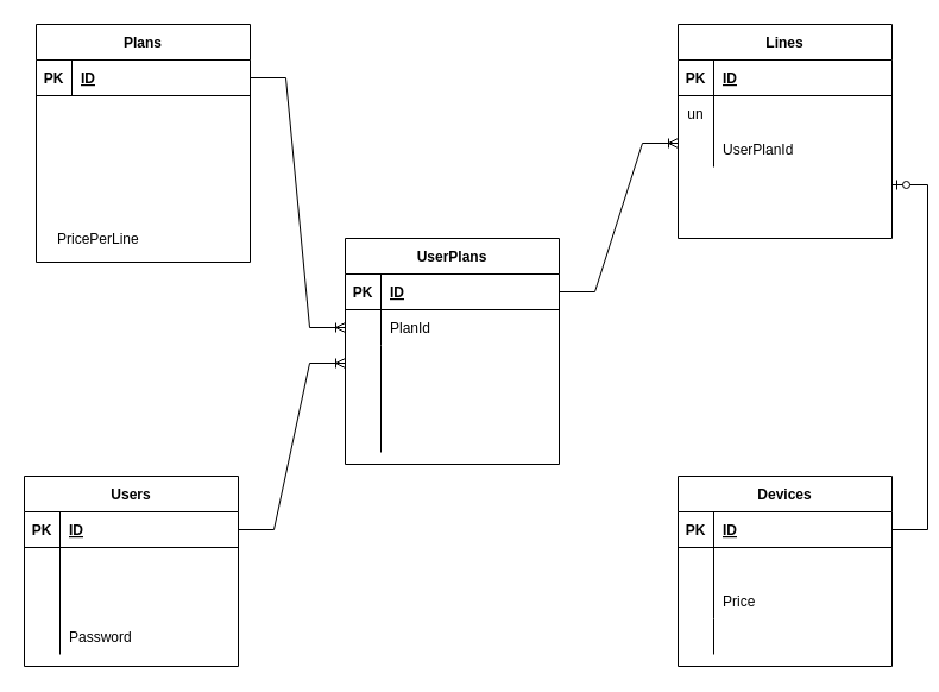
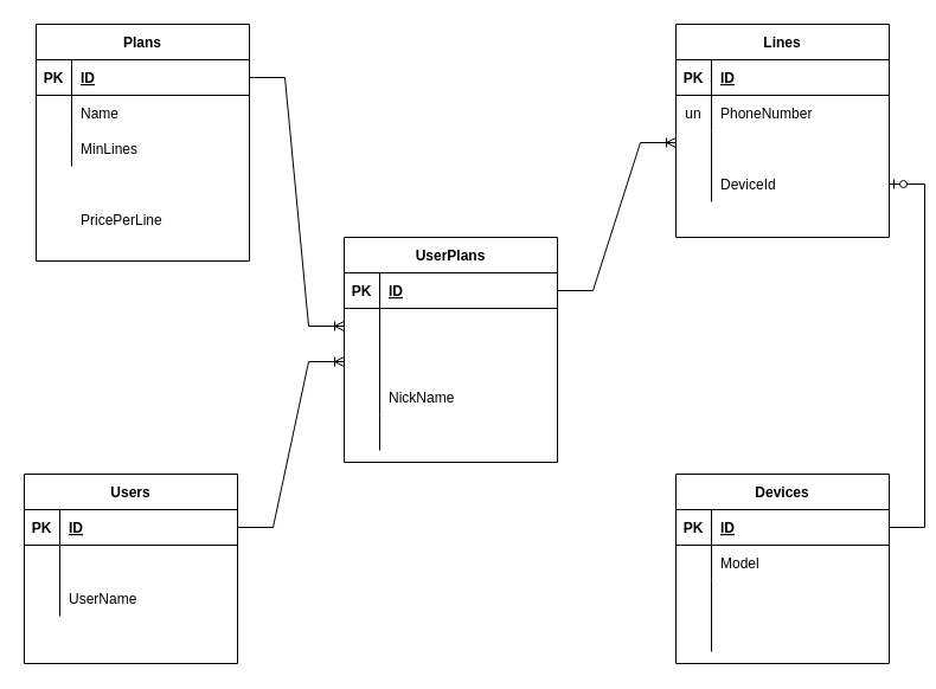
+ <mxCell id="49" value="Name" style="shape=partialRectangle;connectable=0;fillColor=none;top=0;left=0;bottom=0;right=0;align=left;spacingLeft=6;overflow=hidden;" vertex="1" parent="47"><mxGeometry x="30" width="150" height="30" as="geometry"><mxRectangle width="150" height="30" as="alternateBounds" /></mxGeometry></mxCell>
+ <mxCell id="23" value="PhoneNumber" style="shape=partialRectangle;connectable=0;fillColor=none;top=0;left=0;bottom=0;right=0;align=left;spacingLeft=6;overflow=hidden;" vertex="1" parent="21"><mxGeometry x="30" width="150" height="30" as="geometry"><mxRectangle width="150" height="30" as="alternateBounds" /></mxGeometry></mxCell>
+ <mxCell id="52" value="MinLines" style="shape=partialRectangle;connectable=0;fillColor=none;top=0;left=0;bottom=0;right=0;align=left;spacingLeft=6;overflow=hidden;" vertex="1" parent="50"><mxGeometry x="30" width="150" height="30" as="geometry"><mxRectangle width="150" height="30" as="alternateBounds" /></mxGeometry></mxCell>
- <mxCell id="26" value="UserPlanId" style="shape=partialRectangle;connectable=0;fillColor=none;top=0;left=0;bottom=0;right=0;align=left;spacingLeft=6;overflow=hidden;" vertex="1" parent="24"><mxGeometry x="30" width="150" height="30" as="geometry"><mxRectangle width="150" height="30" as="alternateBounds" /></mxGeometry></mxCell>
+ <mxCell id="29" value="DeviceId" style="shape=partialRectangle;connectable=0;fillColor=none;top=0;left=0;bottom=0;right=0;align=left;spacingLeft=6;overflow=hidden;" vertex="1" parent="27"><mxGeometry x="30" width="150" height="30" as="geometry"><mxRectangle width="150" height="30" as="alternateBounds" /></mxGeometry></mxCell>
- <mxCell id="70" value="PricePerLine" style="shape=partialRectangle;connectable=0;fillColor=none;top=0;left=0;bottom=0;right=0;align=left;spacingLeft=6;overflow=hidden;" vertex="1" parent="1"><mxGeometry x="40" y="185" width="150" height="30" as="geometry"><mxRectangle width="150" height="30" as="alternateBounds" /></mxGeometry></mxCell>
+ <mxCell id="70" value="PricePerLine" style="shape=partialRectangle;connectable=0;fillColor=none;top=0;left=0;bottom=0;right=0;align=left;spacingLeft=6;overflow=hidden;" vertex="1" parent="1"><mxGeometry x="60" y="170" width="150" height="30" as="geometry"><mxRectangle width="150" height="30" as="alternateBounds" /></mxGeometry></mxCell>
- <mxCell id="8" value="PlanId" style="shape=partialRectangle;connectable=0;fillColor=none;top=0;left=0;bottom=0;right=0;align=left;spacingLeft=6;overflow=hidden;" vertex="1" parent="6"><mxGeometry x="30" width="150" height="30" as="geometry"><mxRectangle width="150" height="30" as="alternateBounds" /></mxGeometry></mxCell>
+ <mxCell id="13" value="NickName" style="shape=partialRectangle;connectable=0;fillColor=none;top=0;left=0;bottom=0;right=0;align=left;spacingLeft=6;overflow=hidden;" vertex="1" parent="11"><mxGeometry x="30" width="150" height="30" as="geometry"><mxRectangle width="150" height="30" as="alternateBounds" /></mxGeometry></mxCell>
+ <mxCell id="36" value="Model" style="shape=partialRectangle;connectable=0;fillColor=none;top=0;left=0;bottom=0;right=0;align=left;spacingLeft=6;overflow=hidden;" vertex="1" parent="34"><mxGeometry x="30" width="150" height="30" as="geometry"><mxRectangle width="150" height="30" as="alternateBounds" /></mxGeometry></mxCell>
+ <mxCell id="64" value="UserName" style="shape=partialRectangle;connectable=0;fillColor=none;top=0;left=0;bottom=0;right=0;align=left;spacingLeft=6;overflow=hidden;" vertex="1" parent="62"><mxGeometry x="30" width="150" height="30" as="geometry"><mxRectangle width="150" height="30" as="alternateBounds" /></mxGeometry></mxCell>
- <mxCell id="39" value="Price" style="shape=partialRectangle;connectable=0;fillColor=none;top=0;left=0;bottom=0;right=0;align=left;spacingLeft=6;overflow=hidden;" vertex="1" parent="37"><mxGeometry x="30" width="150" height="30" as="geometry"><mxRectangle width="150" height="30" as="alternateBounds" /></mxGeometry></mxCell>
- <mxCell id="67" value="Password" style="shape=partialRectangle;connectable=0;fillColor=none;top=0;left=0;bottom=0;right=0;align=left;spacingLeft=6;overflow=hidden;" vertex="1" parent="65"><mxGeometry x="30" width="150" height="30" as="geometry"><mxRectangle width="150" height="30" as="alternateBounds" /></mxGeometry></mxCell>
